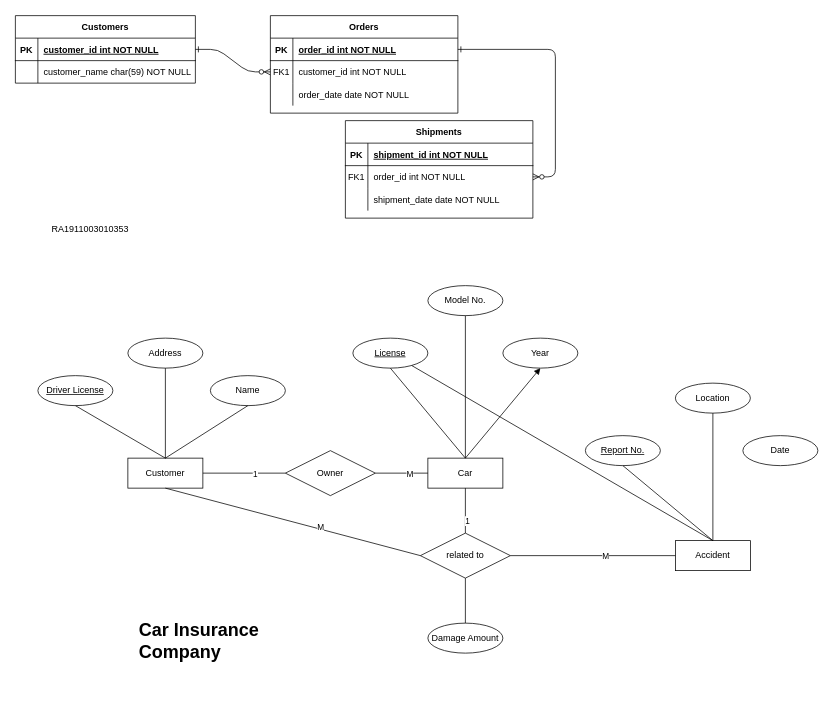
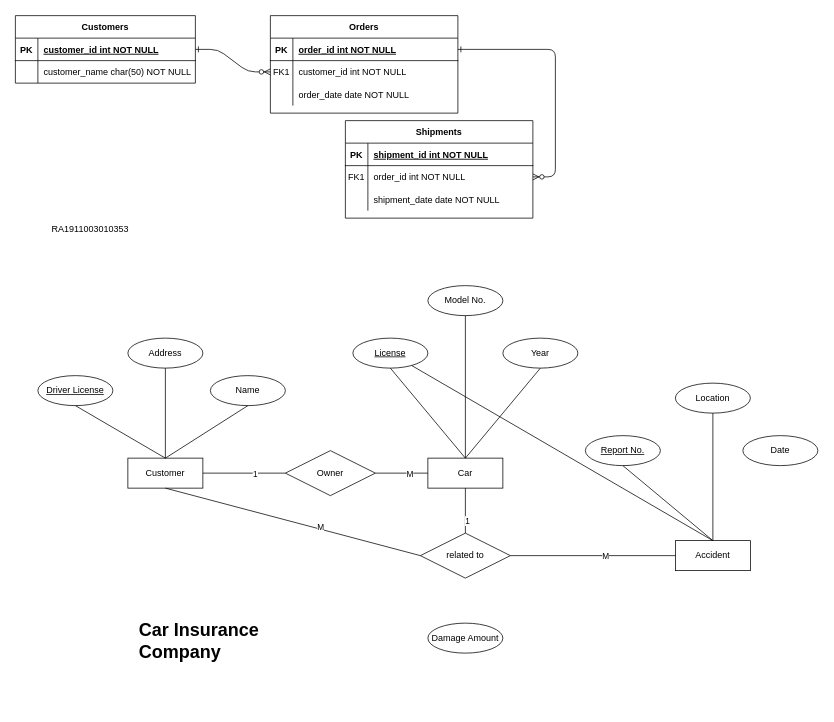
- <mxCell id="30" value="customer_name char(59) NOT NULL" style="shape=partialRectangle;overflow=hidden;connectable=0;fillColor=none;top=0;left=0;bottom=0;right=0;align=left;spacingLeft=6;" parent="28" vertex="1"><mxGeometry x="30" width="210" height="30" as="geometry"><mxRectangle width="210" height="30" as="alternateBounds" /></mxGeometry></mxCell>
+ <mxCell id="30" value="customer_name char(50) NOT NULL" style="shape=partialRectangle;overflow=hidden;connectable=0;fillColor=none;top=0;left=0;bottom=0;right=0;align=left;spacingLeft=6;" parent="28" vertex="1"><mxGeometry x="30" width="210" height="30" as="geometry"><mxRectangle width="210" height="30" as="alternateBounds" /></mxGeometry></mxCell>
- <mxCell id="55" value="" style="endArrow=block;html=1;rounded=0;entryX=0.5;entryY=1;entryDx=0;entryDy=0;exitX=0.5;exitY=0;exitDx=0;exitDy=0;" parent="1" source="36" target="38" edge="1"><mxGeometry relative="1" as="geometry"><mxPoint x="500" y="670" as="sourcePoint" /><mxPoint x="660" y="670" as="targetPoint" /></mxGeometry></mxCell>
+ <mxCell id="55" value="" style="endArrow=none;html=1;rounded=0;entryX=0.5;entryY=1;entryDx=0;entryDy=0;exitX=0.5;exitY=0;exitDx=0;exitDy=0;" parent="1" source="36" target="38" edge="1"><mxGeometry relative="1" as="geometry"><mxPoint x="500" y="670" as="sourcePoint" /><mxPoint x="660" y="670" as="targetPoint" /></mxGeometry></mxCell>
- <mxCell id="61" value="" style="endArrow=none;html=1;rounded=0;entryX=0.5;entryY=1;entryDx=0;entryDy=0;exitX=0.5;exitY=0;exitDx=0;exitDy=0;" parent="1" source="41" target="40" edge="1"><mxGeometry relative="1" as="geometry"><mxPoint x="500" y="670" as="sourcePoint" /><mxPoint x="660" y="670" as="targetPoint" /></mxGeometry></mxCell>
